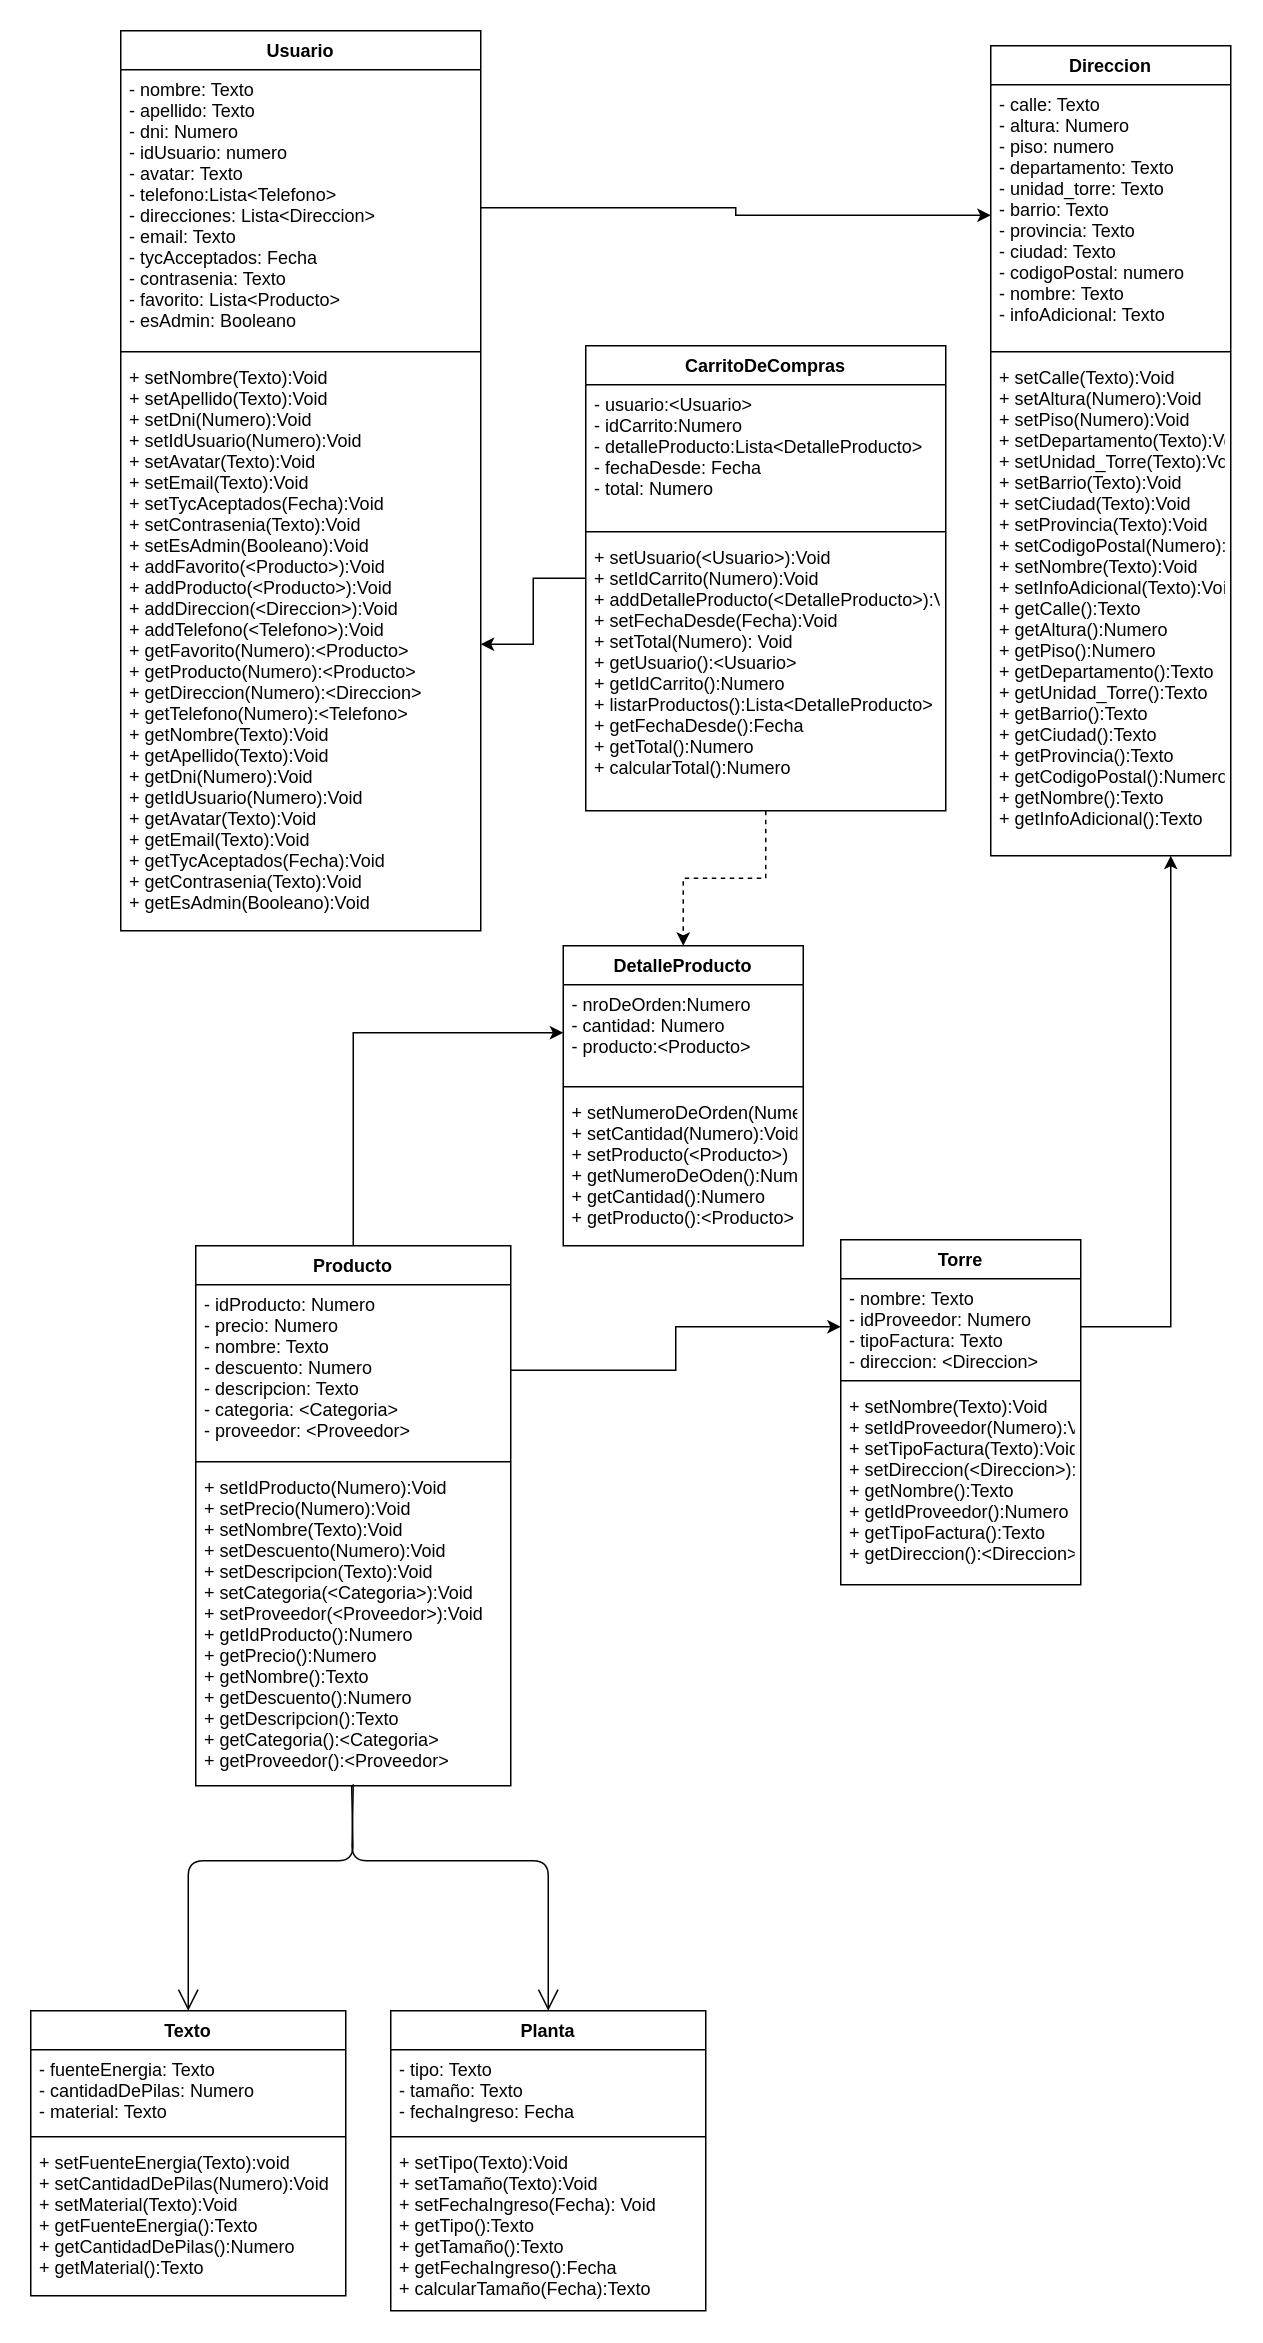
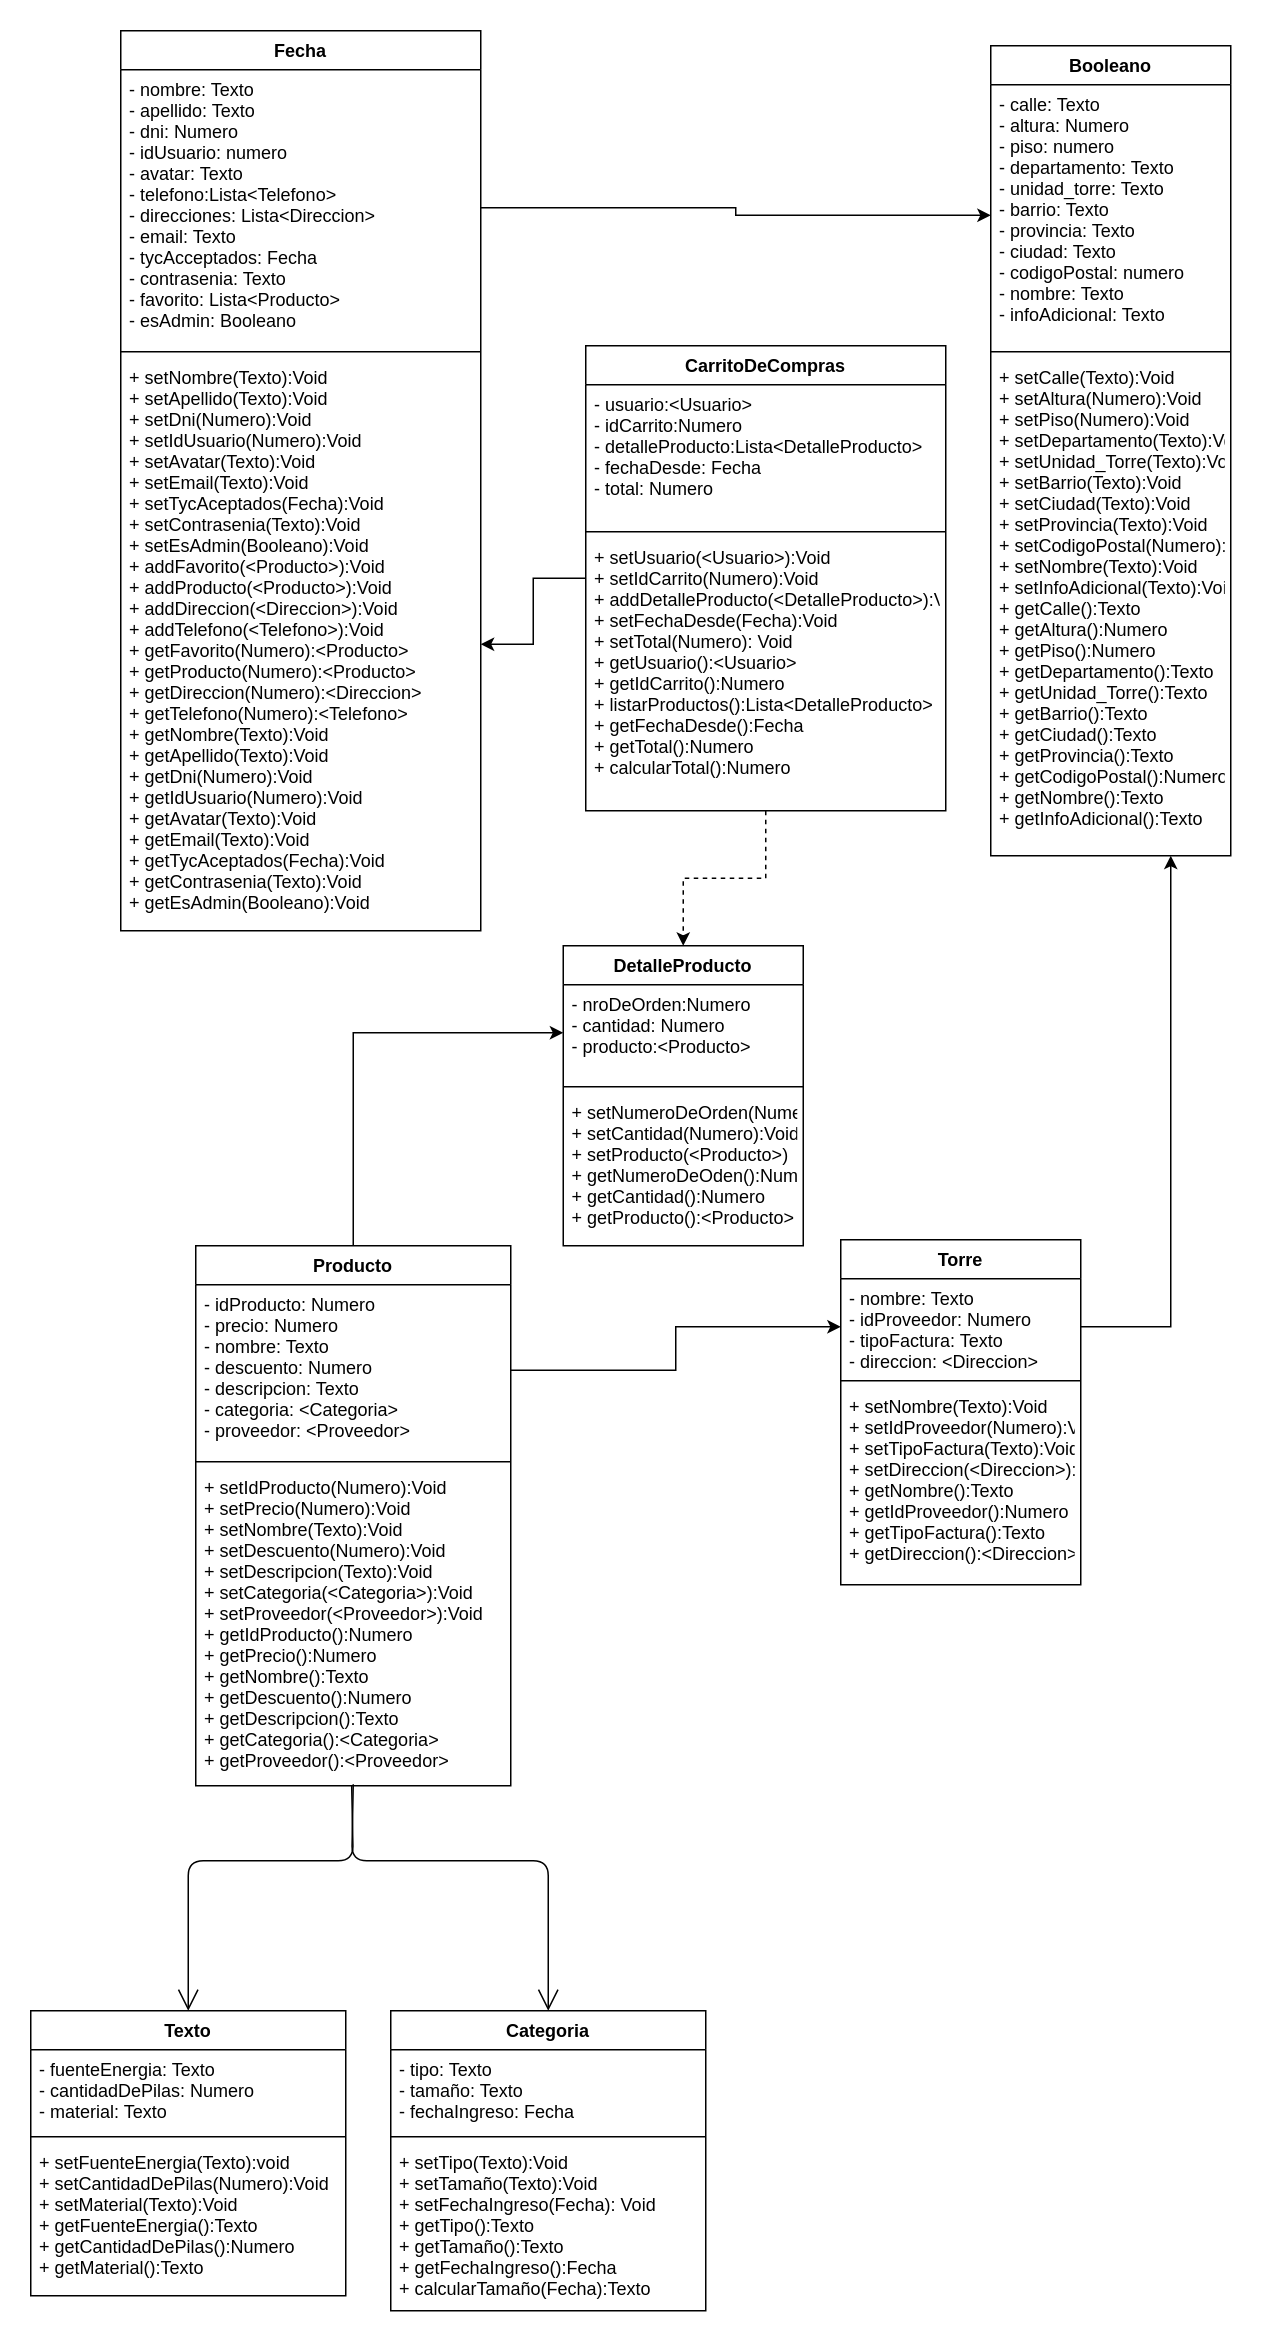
- <mxCell id="2" value="Usuario" style="swimlane;fontStyle=1;align=center;verticalAlign=top;childLayout=stackLayout;horizontal=1;startSize=26;horizontalStack=0;resizeParent=1;resizeParentMax=0;resizeLast=0;collapsible=1;marginBottom=0;" vertex="1" parent="1"><mxGeometry x="80" y="20" width="240" height="600" as="geometry" /></mxCell>
+ <mxCell id="2" value="Fecha" style="swimlane;fontStyle=1;align=center;verticalAlign=top;childLayout=stackLayout;horizontal=1;startSize=26;horizontalStack=0;resizeParent=1;resizeParentMax=0;resizeLast=0;collapsible=1;marginBottom=0;" vertex="1" parent="1"><mxGeometry x="80" y="20" width="240" height="600" as="geometry" /></mxCell>
- <mxCell id="6" value="Direccion" style="swimlane;fontStyle=1;align=center;verticalAlign=top;childLayout=stackLayout;horizontal=1;startSize=26;horizontalStack=0;resizeParent=1;resizeParentMax=0;resizeLast=0;collapsible=1;marginBottom=0;" vertex="1" parent="1"><mxGeometry x="660" y="30" width="160" height="540" as="geometry" /></mxCell>
+ <mxCell id="6" value="Booleano" style="swimlane;fontStyle=1;align=center;verticalAlign=top;childLayout=stackLayout;horizontal=1;startSize=26;horizontalStack=0;resizeParent=1;resizeParentMax=0;resizeLast=0;collapsible=1;marginBottom=0;" vertex="1" parent="1"><mxGeometry x="660" y="30" width="160" height="540" as="geometry" /></mxCell>
- <mxCell id="15" value="Planta" style="swimlane;fontStyle=1;align=center;verticalAlign=top;childLayout=stackLayout;horizontal=1;startSize=26;horizontalStack=0;resizeParent=1;resizeParentMax=0;resizeLast=0;collapsible=1;marginBottom=0;" vertex="1" parent="1"><mxGeometry x="260" y="1340" width="210" height="200" as="geometry" /></mxCell>
+ <mxCell id="15" value="Categoria" style="swimlane;fontStyle=1;align=center;verticalAlign=top;childLayout=stackLayout;horizontal=1;startSize=26;horizontalStack=0;resizeParent=1;resizeParentMax=0;resizeLast=0;collapsible=1;marginBottom=0;" vertex="1" parent="1"><mxGeometry x="260" y="1340" width="210" height="200" as="geometry" /></mxCell>
